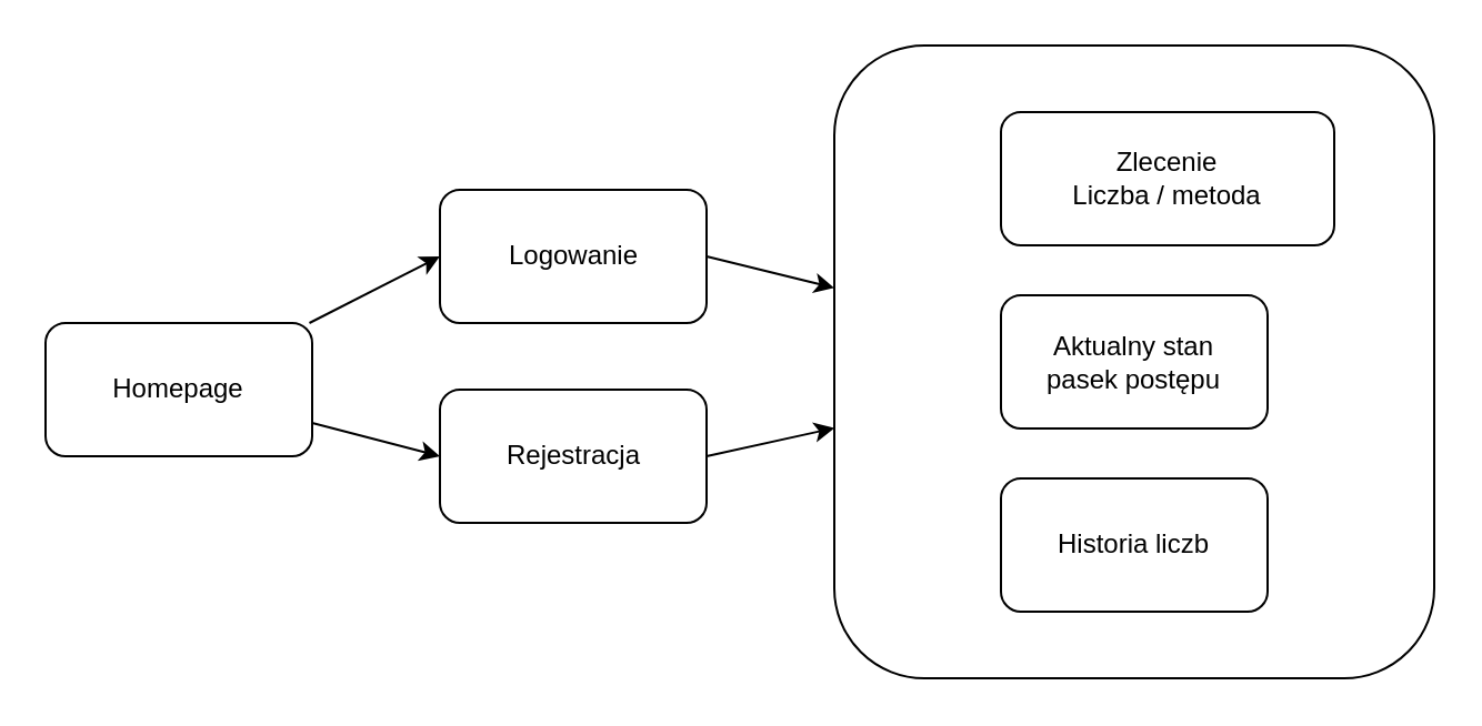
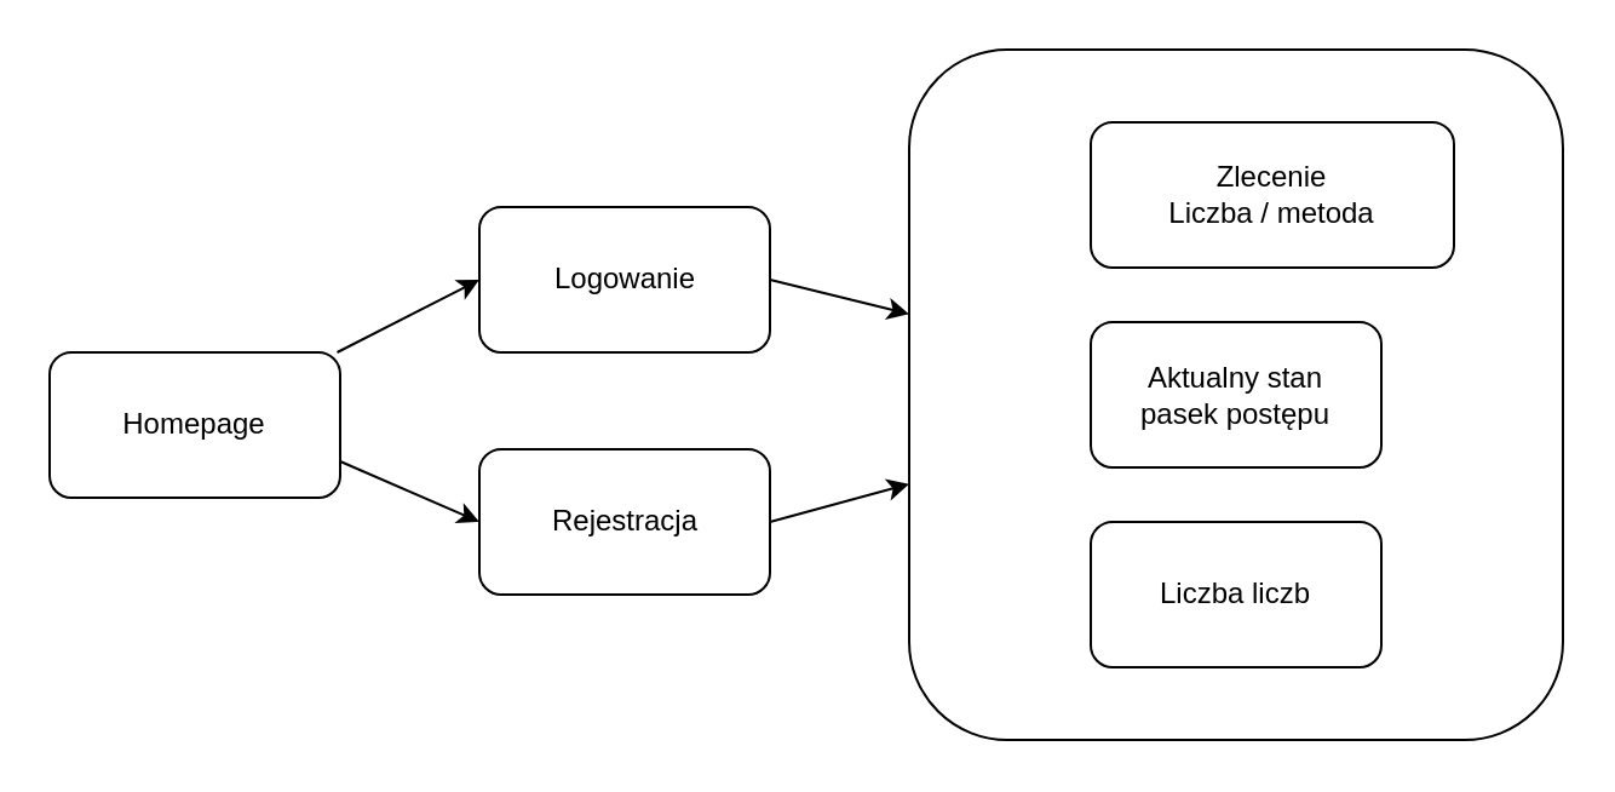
- <mxCell id="6" value="Rejestracja" style="rounded=1;whiteSpace=wrap;html=1;" vertex="1" parent="1"><mxGeometry x="197.5" y="175" width="120" height="60" as="geometry" /></mxCell>
+ <mxCell id="6" value="Rejestracja" style="rounded=1;whiteSpace=wrap;html=1;" vertex="1" parent="1"><mxGeometry x="197.5" y="185" width="120" height="60" as="geometry" /></mxCell>
- <mxCell id="4" value="Historia liczb" style="rounded=1;whiteSpace=wrap;html=1;" vertex="1" parent="1"><mxGeometry x="450" y="215" width="120" height="60" as="geometry" /></mxCell>
+ <mxCell id="4" value="Liczba liczb" style="rounded=1;whiteSpace=wrap;html=1;" vertex="1" parent="1"><mxGeometry x="450" y="215" width="120" height="60" as="geometry" /></mxCell>
